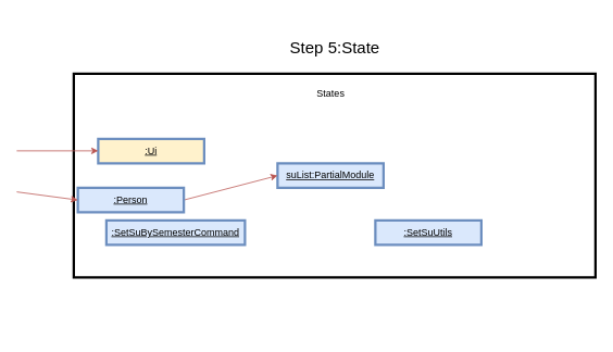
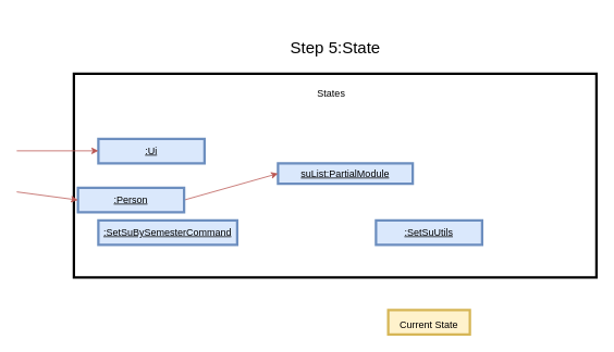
- <mxCell id="10" value="&lt;u&gt;:Ui&lt;/u&gt;" style="rounded=0;whiteSpace=wrap;html=1;strokeWidth=3;fontSize=12;fillColor=#fff2cc;strokeColor=#6c8ebf;" parent="1" vertex="1"><mxGeometry x="120" y="170" width="130" height="30" as="geometry" /></mxCell>
+ <mxCell id="10" value="&lt;u&gt;:Ui&lt;/u&gt;" style="rounded=0;whiteSpace=wrap;html=1;strokeWidth=3;fontSize=12;fillColor=#dae8fc;strokeColor=#6c8ebf;" parent="1" vertex="1"><mxGeometry x="120" y="170" width="130" height="30" as="geometry" /></mxCell>
- <mxCell id="7" value="&lt;u&gt;suList:PartialModule&lt;/u&gt;" style="rounded=0;whiteSpace=wrap;html=1;strokeWidth=3;fontSize=12;fillColor=#dae8fc;strokeColor=#6c8ebf;" parent="1" vertex="1"><mxGeometry x="340" y="200" width="130" height="30" as="geometry" /></mxCell>
+ <mxCell id="7" value="&lt;u&gt;suList:PartialModule&lt;/u&gt;" style="rounded=0;whiteSpace=wrap;html=1;strokeWidth=3;fontSize=12;fillColor=#dae8fc;strokeColor=#6c8ebf;" parent="1" vertex="1"><mxGeometry x="340" y="200" width="165" height="25" as="geometry" /></mxCell>
- <mxCell id="6" value="&lt;u&gt;:SetSuBySemesterCommand&lt;/u&gt;" style="rounded=0;whiteSpace=wrap;html=1;strokeWidth=3;fontSize=12;fillColor=#dae8fc;strokeColor=#6c8ebf;" parent="1" vertex="1"><mxGeometry x="130" y="270" width="170" height="30" as="geometry" /></mxCell>
+ <mxCell id="6" value="&lt;u&gt;:SetSuBySemesterCommand&lt;/u&gt;" style="rounded=0;whiteSpace=wrap;html=1;strokeWidth=3;fontSize=12;fillColor=#dae8fc;strokeColor=#6c8ebf;" parent="1" vertex="1"><mxGeometry x="120" y="270" width="170" height="30" as="geometry" /></mxCell>
+ <mxCell id="5" value="&lt;font style=&quot;font-size: 12px&quot;&gt;Current State&lt;/font&gt;" style="rounded=0;whiteSpace=wrap;html=1;strokeWidth=3;fontSize=20;fillColor=#fff2cc;strokeColor=#d6b656;" parent="1" vertex="1"><mxGeometry x="475" y="380" width="100" height="30" as="geometry" /></mxCell>
